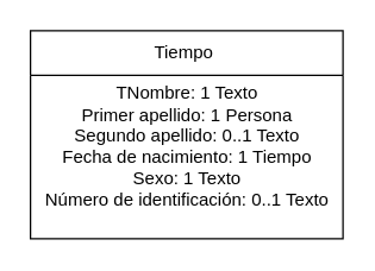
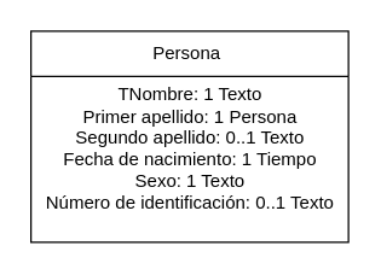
- <mxCell id="2" value="Tiempo&amp;nbsp;" style="swimlane;fontStyle=0;childLayout=stackLayout;horizontal=1;startSize=30;horizontalStack=0;resizeParent=1;resizeParentMax=0;resizeLast=0;collapsible=1;marginBottom=0;whiteSpace=wrap;html=1;" vertex="1" parent="1"><mxGeometry x="20" y="20" width="210" height="140" as="geometry" /></mxCell>
+ <mxCell id="2" value="Persona&amp;nbsp;" style="swimlane;fontStyle=0;childLayout=stackLayout;horizontal=1;startSize=30;horizontalStack=0;resizeParent=1;resizeParentMax=0;resizeLast=0;collapsible=1;marginBottom=0;whiteSpace=wrap;html=1;" vertex="1" parent="1"><mxGeometry x="20" y="20" width="210" height="140" as="geometry" /></mxCell>
